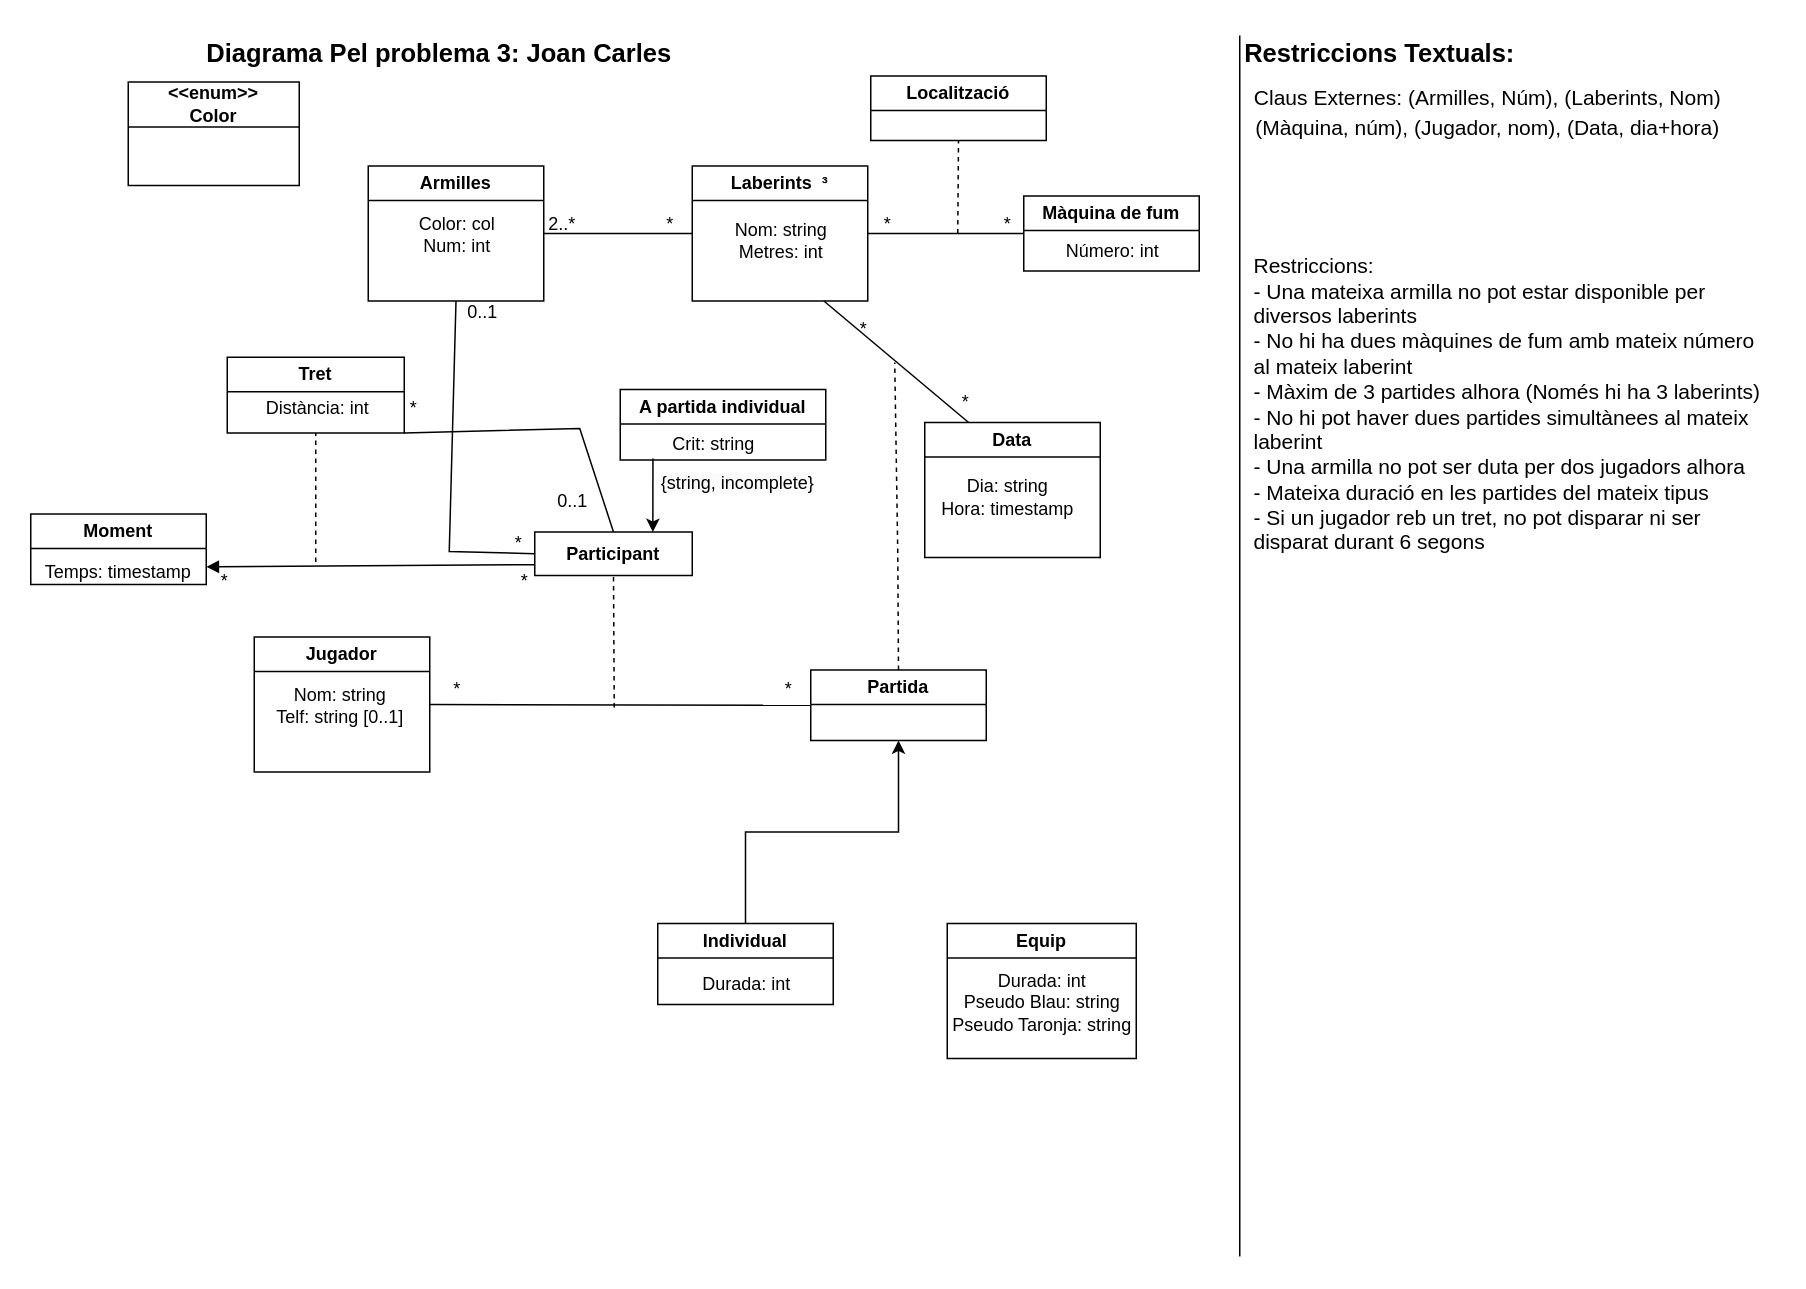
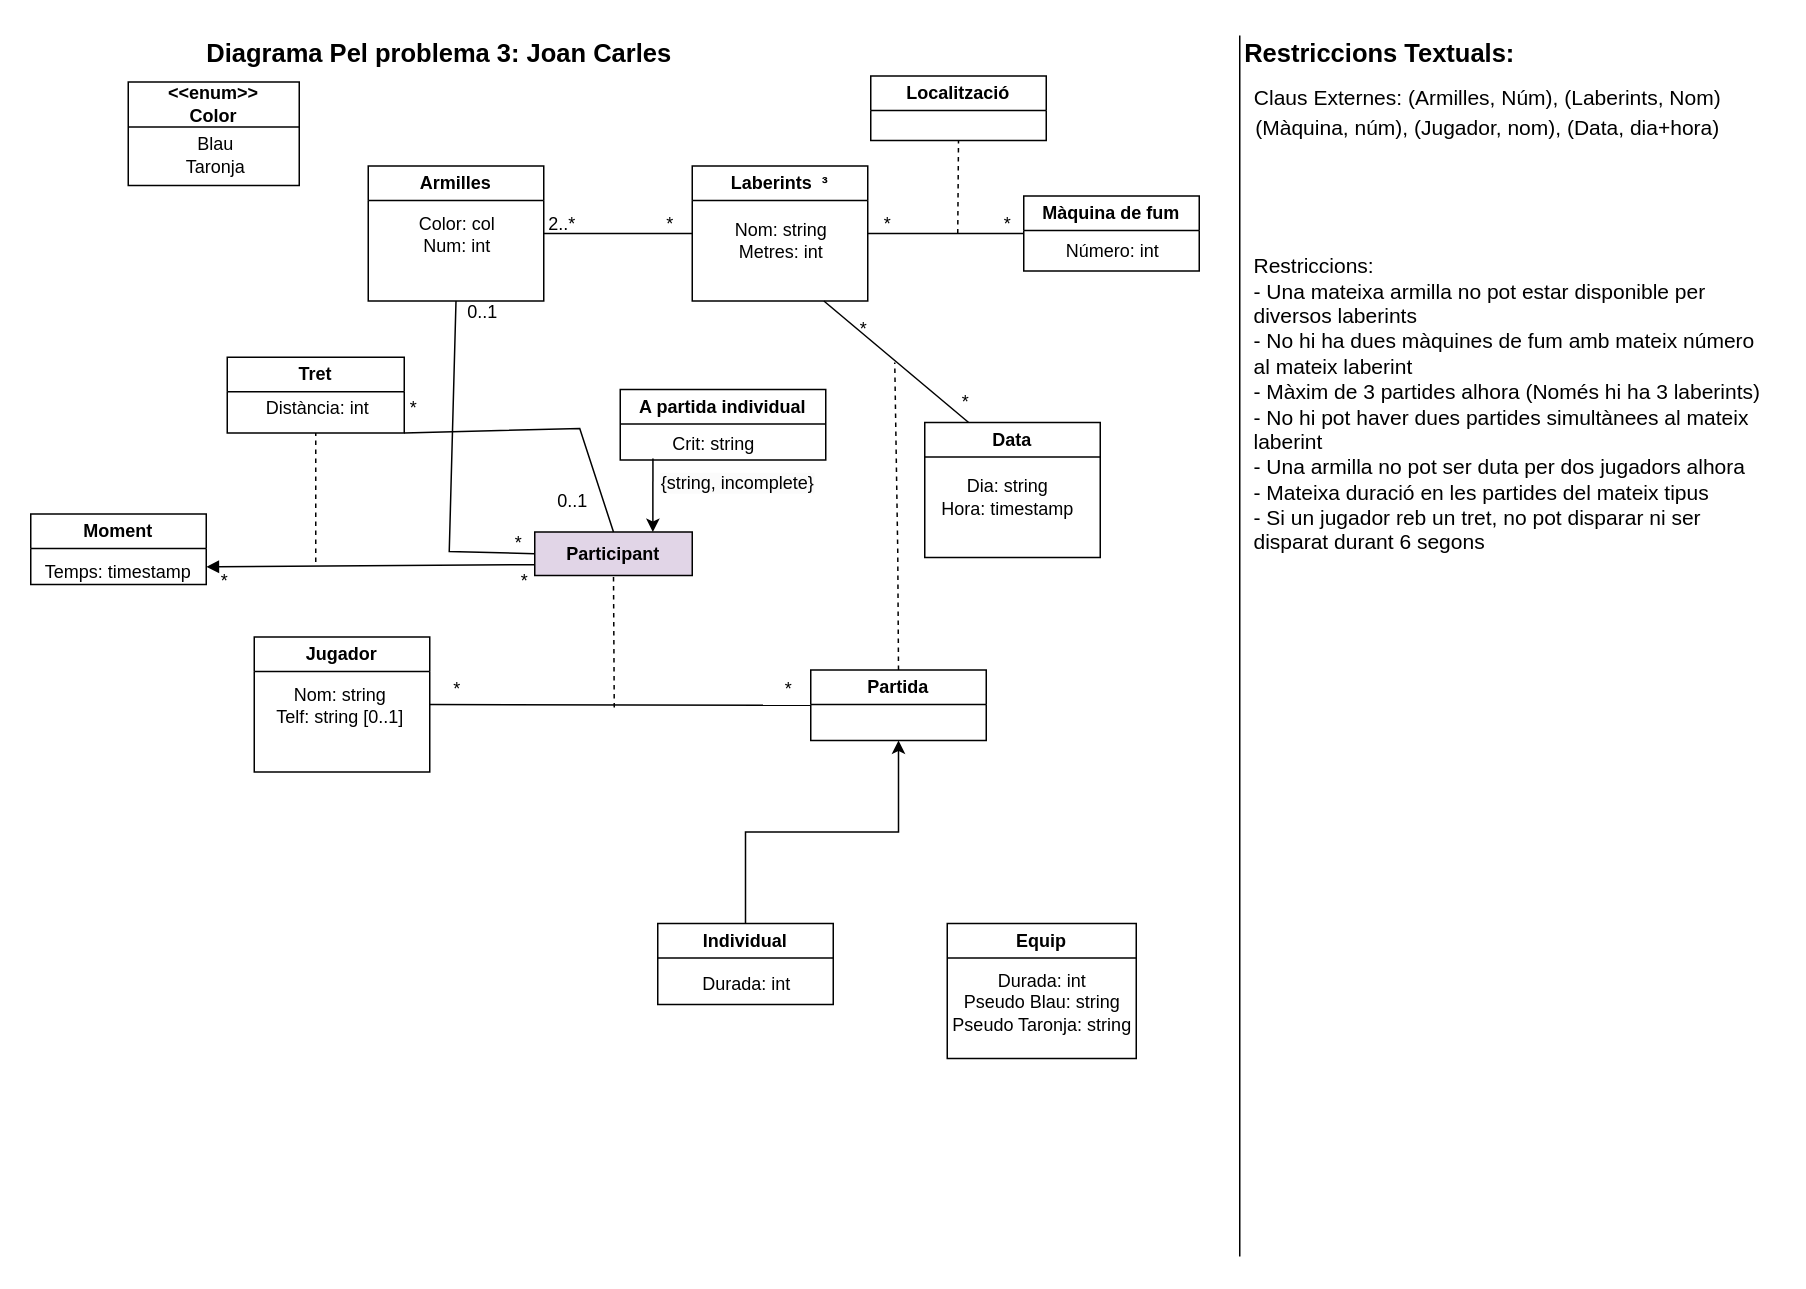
+ <mxCell id="16" value="Blau&lt;br&gt;Taronja&lt;br&gt;" style="text;html=1;align=center;verticalAlign=middle;resizable=0;points=[];autosize=1;strokeColor=none;fillColor=none;" parent="15" vertex="1"><mxGeometry x="29" y="28" width="57" height="41" as="geometry" /></mxCell>
- <mxCell id="18" value="&lt;b&gt;Participant&lt;/b&gt;" style="rounded=0;whiteSpace=wrap;html=1;" parent="1" vertex="1"><mxGeometry x="356" y="354" width="105" height="29" as="geometry" /></mxCell>
+ <mxCell id="18" value="&lt;b&gt;Participant&lt;/b&gt;" style="rounded=0;whiteSpace=wrap;html=1;fillColor=#e1d5e7;" parent="1" vertex="1"><mxGeometry x="356" y="354" width="105" height="29" as="geometry" /></mxCell>
